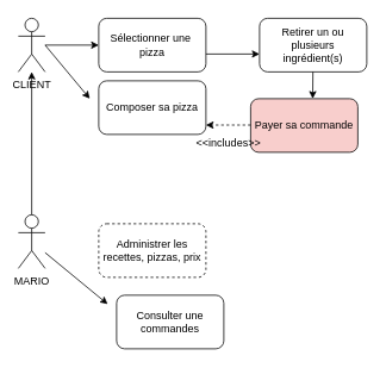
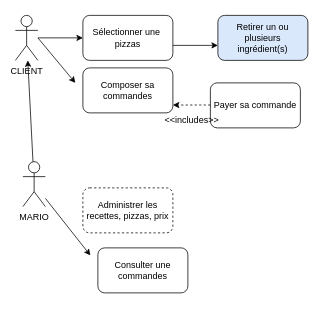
- <mxCell id="3" value="Sélectionner une&amp;nbsp; pizza" style="rounded=1;whiteSpace=wrap;html=1;" vertex="1" parent="1"><mxGeometry x="110" y="20" width="120" height="60" as="geometry" /></mxCell>
+ <mxCell id="3" value="Sélectionner une&amp;nbsp; pizzas" style="rounded=1;whiteSpace=wrap;html=1;" vertex="1" parent="1"><mxGeometry x="110" y="20" width="120" height="60" as="geometry" /></mxCell>
- <mxCell id="11" value="Retirer un ou plusieurs ingrédient(s)" style="rounded=1;whiteSpace=wrap;html=1;" vertex="1" parent="1"><mxGeometry x="290" y="20" width="120" height="60" as="geometry" /></mxCell>
+ <mxCell id="11" value="Retirer un ou plusieurs ingrédient(s)" style="rounded=1;whiteSpace=wrap;html=1;fillColor=#dae8fc;" vertex="1" parent="1"><mxGeometry x="290" y="20" width="120" height="60" as="geometry" /></mxCell>
- <mxCell id="13" value="" style="endArrow=classic;html=1;rounded=0;entryX=0.579;entryY=0;entryDx=0;entryDy=0;entryPerimeter=0;" edge="1" parent="1" source="11" target="12"><mxGeometry width="50" height="50" relative="1" as="geometry"><mxPoint x="370" y="80" as="sourcePoint" /><mxPoint x="480" y="80" as="targetPoint" /></mxGeometry></mxCell>
- <mxCell id="9" value="Composer sa pizza" style="rounded=1;whiteSpace=wrap;html=1;" vertex="1" parent="1"><mxGeometry x="110" y="90" width="120" height="60" as="geometry" /></mxCell>
+ <mxCell id="9" value="Composer sa commandes" style="rounded=1;whiteSpace=wrap;html=1;" vertex="1" parent="1"><mxGeometry x="110" y="90" width="120" height="60" as="geometry" /></mxCell>
- <mxCell id="12" value="Payer sa commande" style="rounded=1;whiteSpace=wrap;html=1;fillColor=#f8cecc;" vertex="1" parent="1"><mxGeometry x="280" y="110" width="120" height="60" as="geometry" /></mxCell>
+ <mxCell id="12" value="Payer sa commande" style="rounded=1;whiteSpace=wrap;html=1;" vertex="1" parent="1"><mxGeometry x="280" y="110" width="120" height="60" as="geometry" /></mxCell>
- <mxCell id="5" value="MARIO" style="shape=umlActor;verticalLabelPosition=bottom;verticalAlign=top;html=1;outlineConnect=0;" vertex="1" parent="1"><mxGeometry x="20" y="240" width="30" height="60" as="geometry" /></mxCell>
+ <mxCell id="5" value="MARIO" style="shape=umlActor;verticalLabelPosition=bottom;verticalAlign=top;html=1;outlineConnect=0;" vertex="1" parent="1"><mxGeometry x="30" y="215" width="30" height="60" as="geometry" /></mxCell>
